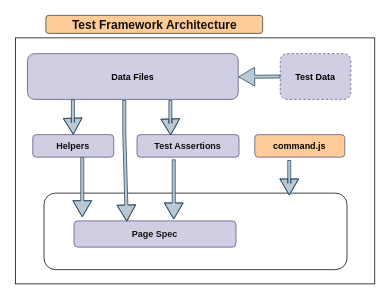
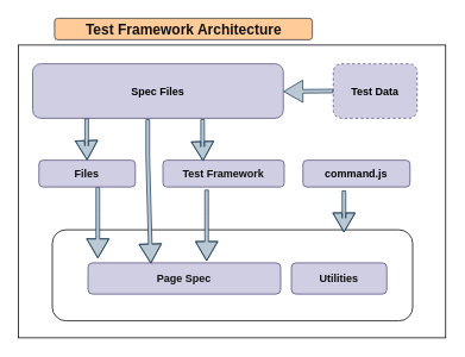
- <mxCell id="3" value="&lt;font style=&quot;font-size: 12px&quot;&gt;Data Files&lt;/font&gt;" style="rounded=1;whiteSpace=wrap;html=1;fontSize=14;fillColor=#d0cee2;strokeColor=#56517e;fontStyle=1;fontColor=#000000;" parent="1" vertex="1"><mxGeometry x="36" y="71" width="281" height="61" as="geometry" /></mxCell>
+ <mxCell id="3" value="&lt;font style=&quot;font-size: 12px&quot;&gt;Spec Files&lt;/font&gt;" style="rounded=1;whiteSpace=wrap;html=1;fontSize=14;fillColor=#d0cee2;strokeColor=#56517e;fontStyle=1;fontColor=#000000;" parent="1" vertex="1"><mxGeometry x="36" y="71" width="281" height="61" as="geometry" /></mxCell>
- <mxCell id="7" value="&lt;span style=&quot;font-size: 12px;&quot;&gt;Helpers&lt;/span&gt;" style="rounded=1;whiteSpace=wrap;html=1;fontSize=14;strokeColor=#56517e;fillColor=#d0cee2;fontStyle=1;fontColor=#0d0c0c;" vertex="1" parent="1"><mxGeometry x="43" y="179" width="108" height="30" as="geometry" /></mxCell>
+ <mxCell id="7" value="&lt;span style=&quot;font-size: 12px;&quot;&gt;Files&lt;/span&gt;" style="rounded=1;whiteSpace=wrap;html=1;fontSize=14;strokeColor=#56517e;fillColor=#d0cee2;fontStyle=1;fontColor=#0d0c0c;" vertex="1" parent="1"><mxGeometry x="43" y="179" width="108" height="30" as="geometry" /></mxCell>
- <mxCell id="9" value="&lt;span style=&quot;font-size: 12px;&quot;&gt;Test Assertions&lt;/span&gt;" style="rounded=1;whiteSpace=wrap;html=1;fontSize=14;fillColor=#d0cee2;strokeColor=#56517e;fontStyle=1;fontColor=#0f0f0f;" vertex="1" parent="1"><mxGeometry x="182" y="179" width="136" height="30" as="geometry" /></mxCell>
+ <mxCell id="9" value="&lt;span style=&quot;font-size: 12px;&quot;&gt;Test Framework&lt;/span&gt;" style="rounded=1;whiteSpace=wrap;html=1;fontSize=14;fillColor=#d0cee2;strokeColor=#56517e;fontStyle=1;fontColor=#0f0f0f;" vertex="1" parent="1"><mxGeometry x="182" y="179" width="136" height="30" as="geometry" /></mxCell>
- <mxCell id="16" value="&lt;span style=&quot;font-size: 12px;&quot;&gt;command.js&lt;/span&gt;" style="rounded=1;whiteSpace=wrap;html=1;fontSize=14;fillColor=#ffcc99;strokeColor=#56517e;fontStyle=1;fontColor=#000000;" vertex="1" parent="1"><mxGeometry x="339" y="179" width="120" height="30" as="geometry" /></mxCell>
+ <mxCell id="16" value="&lt;span style=&quot;font-size: 12px;&quot;&gt;command.js&lt;/span&gt;" style="rounded=1;whiteSpace=wrap;html=1;fontSize=14;fillColor=#d0cee2;strokeColor=#56517e;fontStyle=1;fontColor=#000000;" vertex="1" parent="1"><mxGeometry x="339" y="179" width="120" height="30" as="geometry" /></mxCell>
+ <mxCell id="15" value="Utilities" style="rounded=1;whiteSpace=wrap;html=1;fontSize=12;fillColor=#d0cee2;strokeColor=#56517e;fontStyle=1;fontColor=#0d0c0c;" vertex="1" parent="1"><mxGeometry x="326" y="294" width="107" height="35" as="geometry" /></mxCell>
